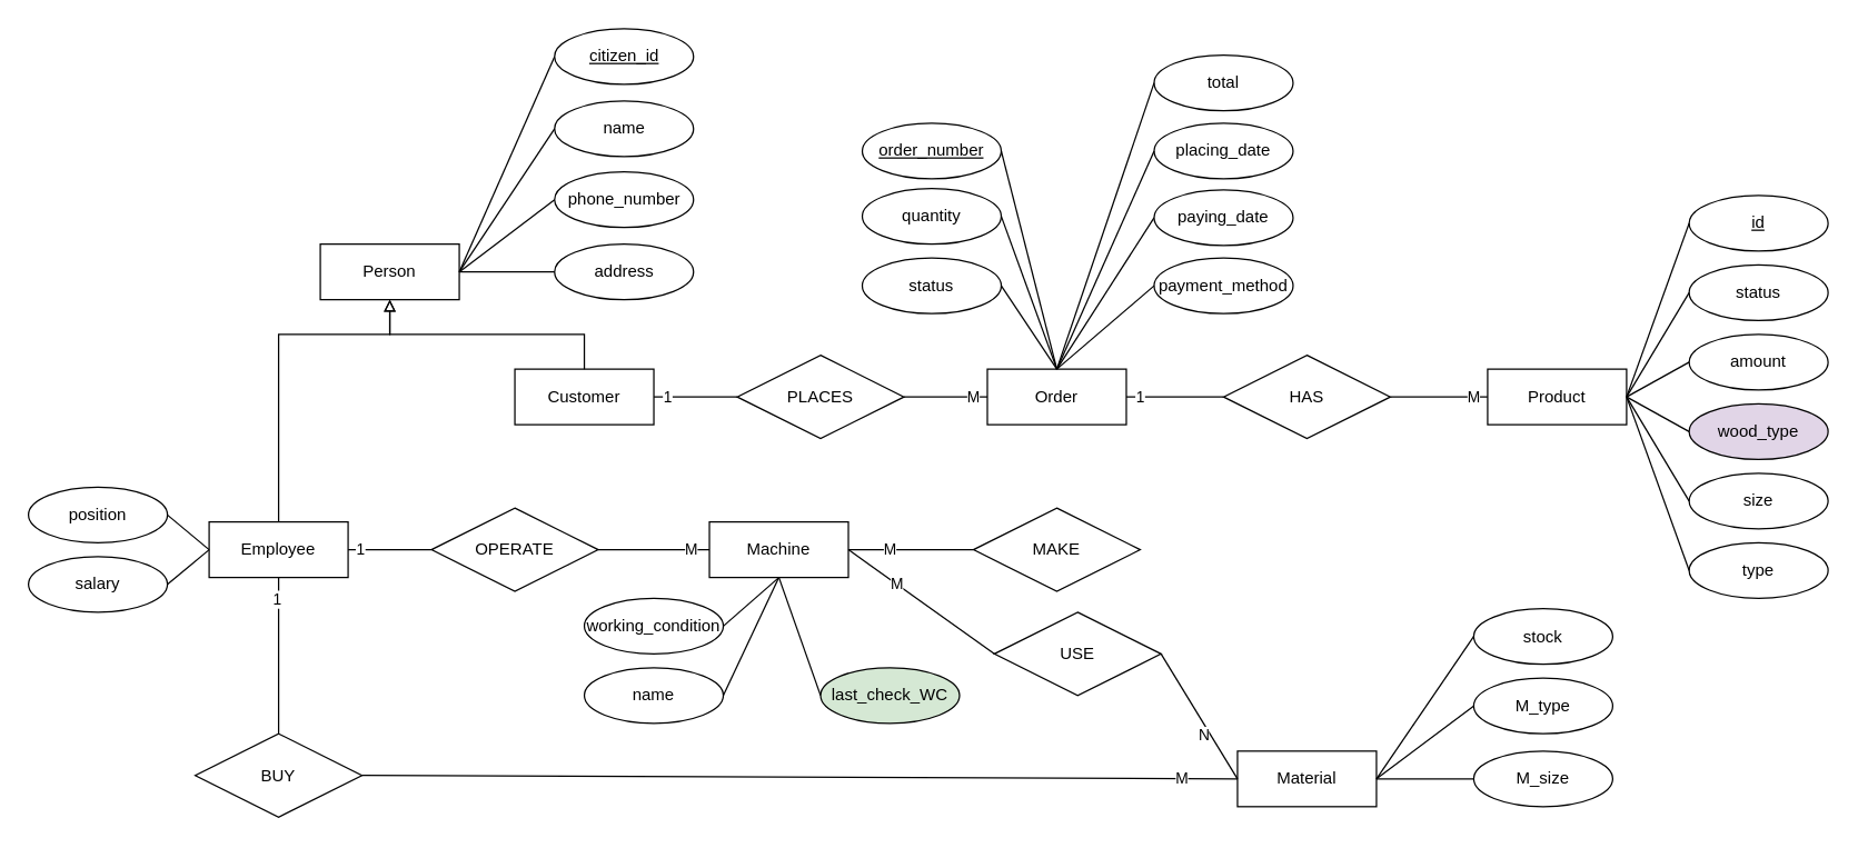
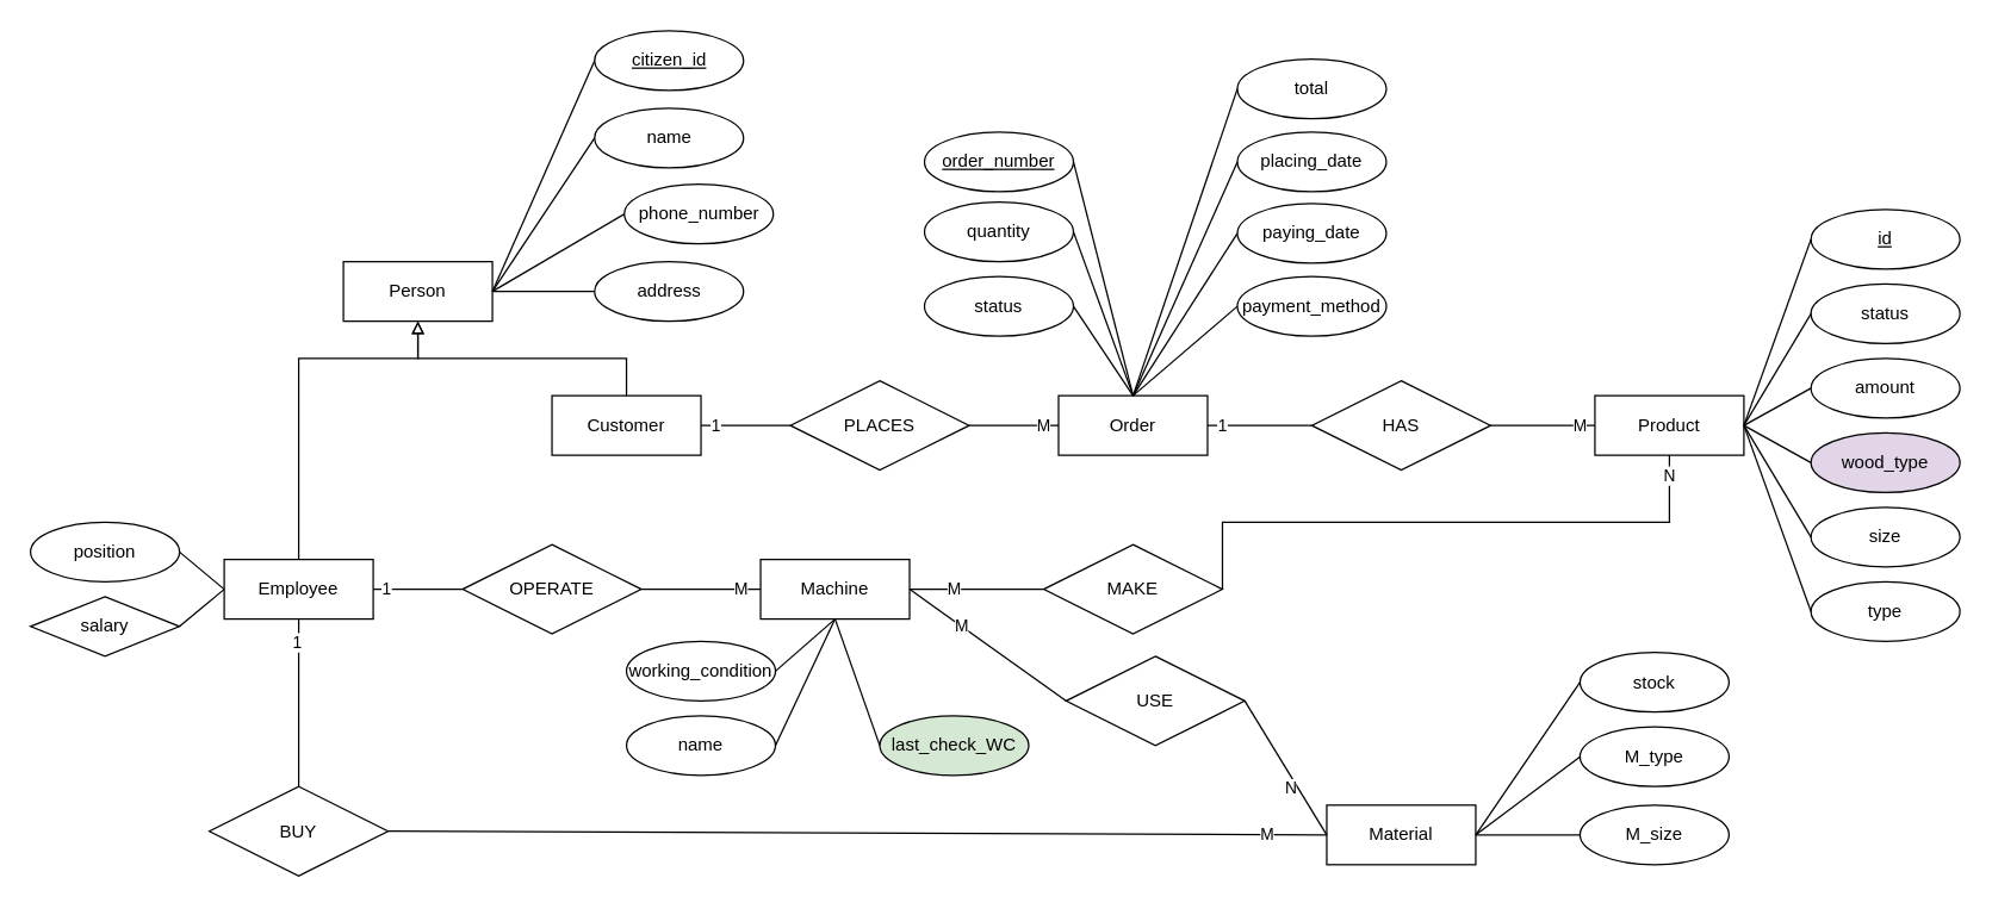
- <mxCell id="5" value="phone_number" style="ellipse;whiteSpace=wrap;html=1;align=center;shadow=0;" parent="1" vertex="1"><mxGeometry x="398.57" y="123" width="100" height="40" as="geometry" /></mxCell>
+ <mxCell id="5" value="phone_number" style="ellipse;whiteSpace=wrap;html=1;align=center;shadow=0;" parent="1" vertex="1"><mxGeometry x="418.57" y="123" width="100" height="40" as="geometry" /></mxCell>
+ <mxCell id="66" value="N" style="edgeStyle=elbowEdgeStyle;rounded=0;sketch=0;orthogonalLoop=1;jettySize=auto;html=1;endArrow=none;endFill=0;entryX=1;entryY=0.5;entryDx=0;entryDy=0;elbow=vertical;exitX=0.5;exitY=1;exitDx=0;exitDy=0;" parent="1" source="40" target="68" edge="1"><mxGeometry x="-0.929" relative="1" as="geometry"><mxPoint as="offset" /><mxPoint x="930" y="500" as="sourcePoint" /><Array as="points"><mxPoint x="960" y="350" /><mxPoint x="960" y="350" /><mxPoint x="960" y="395" /></Array></mxGeometry></mxCell>
- <mxCell id="13" value="salary" style="ellipse;whiteSpace=wrap;html=1;align=center;shadow=0;" parent="1" vertex="1"><mxGeometry x="20" y="400" width="100" height="40" as="geometry" /></mxCell>
+ <mxCell id="13" value="salary" style="rhombus;whiteSpace=wrap;html=1;align=center;shadow=0;" parent="1" vertex="1"><mxGeometry x="20" y="400" width="100" height="40" as="geometry" /></mxCell>
